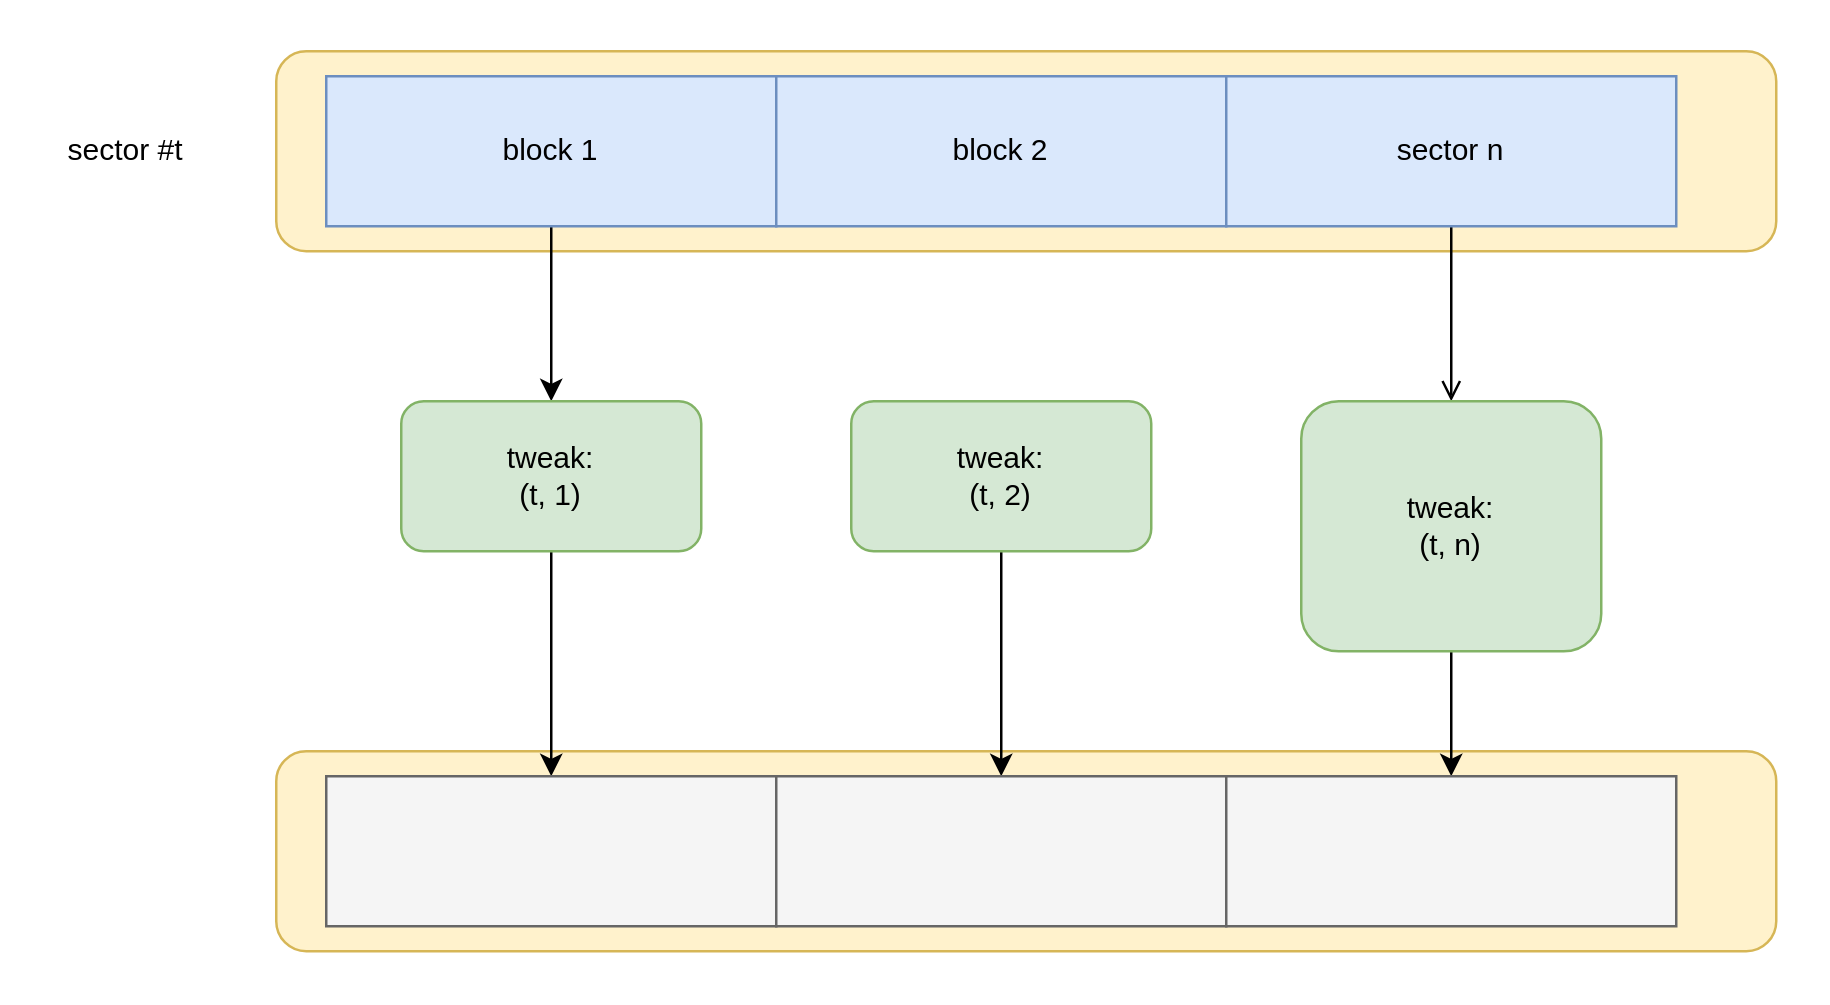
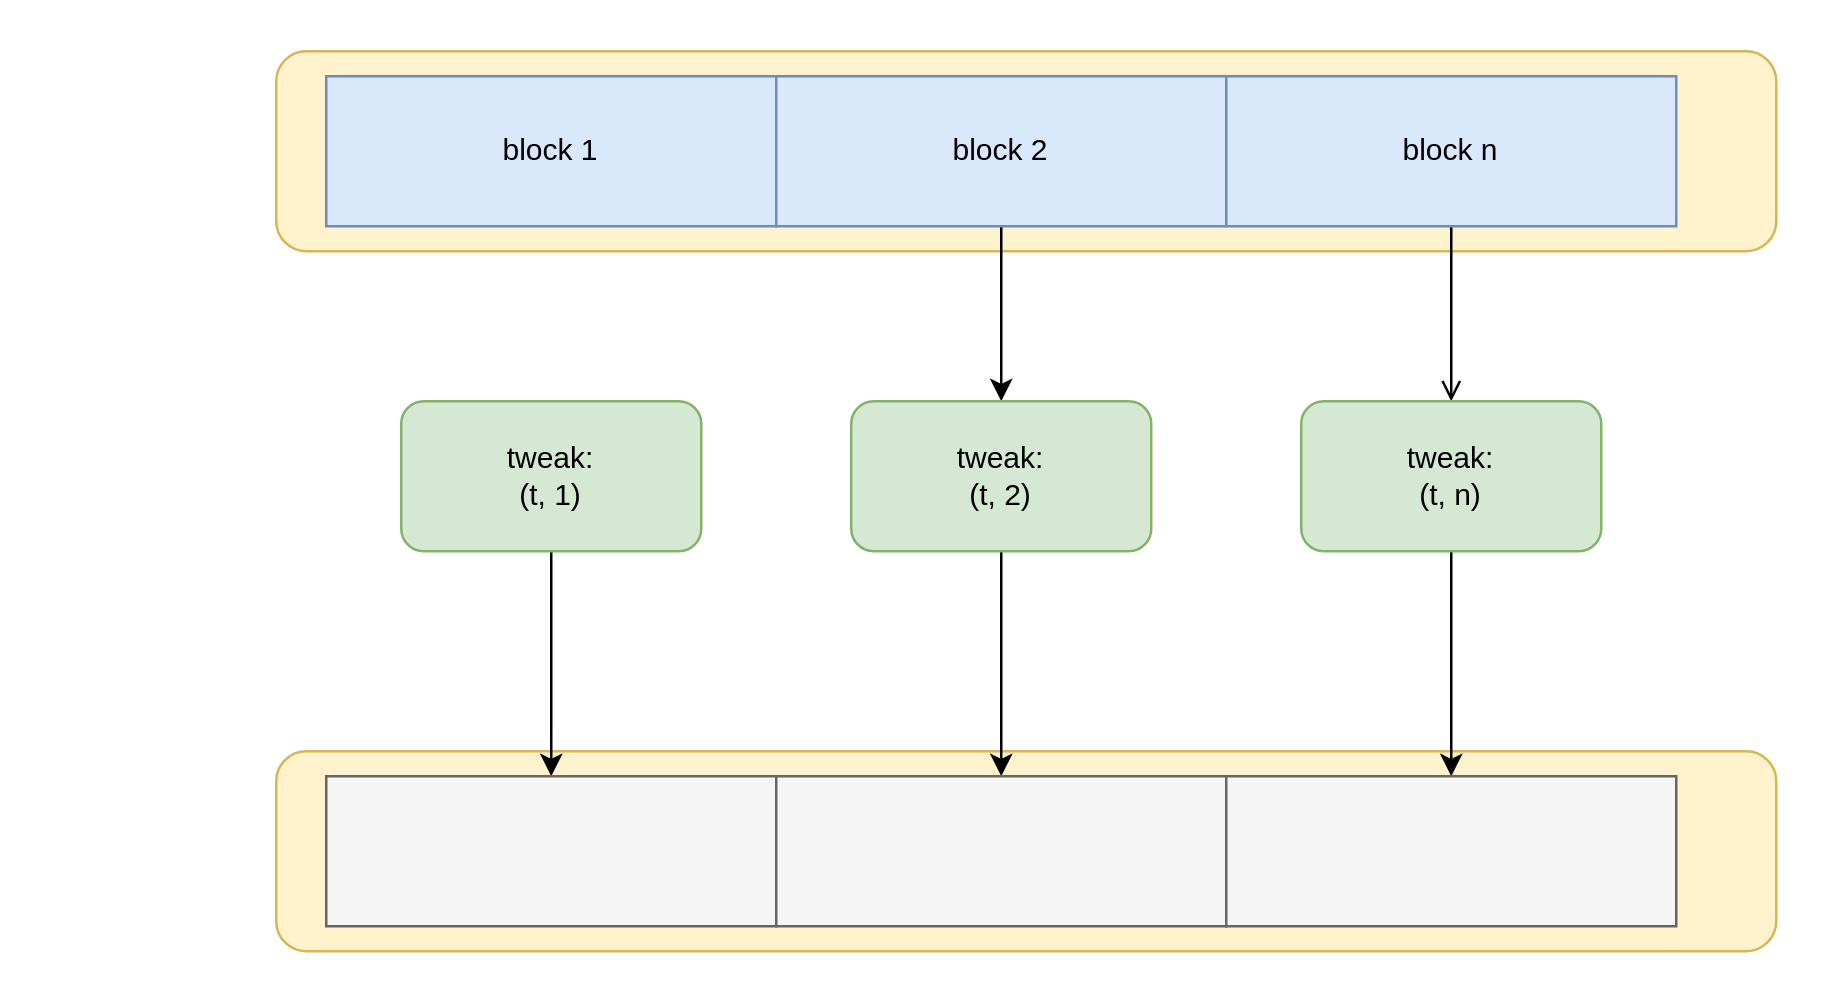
- <mxCell id="19" value="sector #t" style="text;html=1;align=center;verticalAlign=middle;whiteSpace=wrap;rounded=0;" vertex="1" parent="1"><mxGeometry x="20" y="45" width="60" height="30" as="geometry" /></mxCell>
- <mxCell id="9" value="sector n" style="rounded=0;whiteSpace=wrap;html=1;fillColor=#dae8fc;strokeColor=#6c8ebf;" vertex="1" parent="1"><mxGeometry x="490" y="30" width="180" height="60" as="geometry" /></mxCell>
+ <mxCell id="9" value="block n" style="rounded=0;whiteSpace=wrap;html=1;fillColor=#dae8fc;strokeColor=#6c8ebf;" vertex="1" parent="1"><mxGeometry x="490" y="30" width="180" height="60" as="geometry" /></mxCell>
- <mxCell id="4" value="" style="edgeStyle=orthogonalEdgeStyle;rounded=0;orthogonalLoop=1;jettySize=auto;html=1;" edge="1" parent="1" source="5" target="11"><mxGeometry relative="1" as="geometry" /></mxCell>
+ <mxCell id="6" value="" style="edgeStyle=orthogonalEdgeStyle;rounded=0;orthogonalLoop=1;jettySize=auto;html=1;" edge="1" parent="1" source="7" target="13"><mxGeometry relative="1" as="geometry" /></mxCell>
- <mxCell id="15" value="tweak:&lt;br&gt;(t, n)" style="rounded=1;whiteSpace=wrap;html=1;fillColor=#d5e8d4;strokeColor=#82b366;" vertex="1" parent="1"><mxGeometry x="520" y="160" width="120" height="100" as="geometry" /></mxCell>
+ <mxCell id="15" value="tweak:&lt;br&gt;(t, n)" style="rounded=1;whiteSpace=wrap;html=1;fillColor=#d5e8d4;strokeColor=#82b366;" vertex="1" parent="1"><mxGeometry x="520" y="160" width="120" height="60" as="geometry" /></mxCell>
